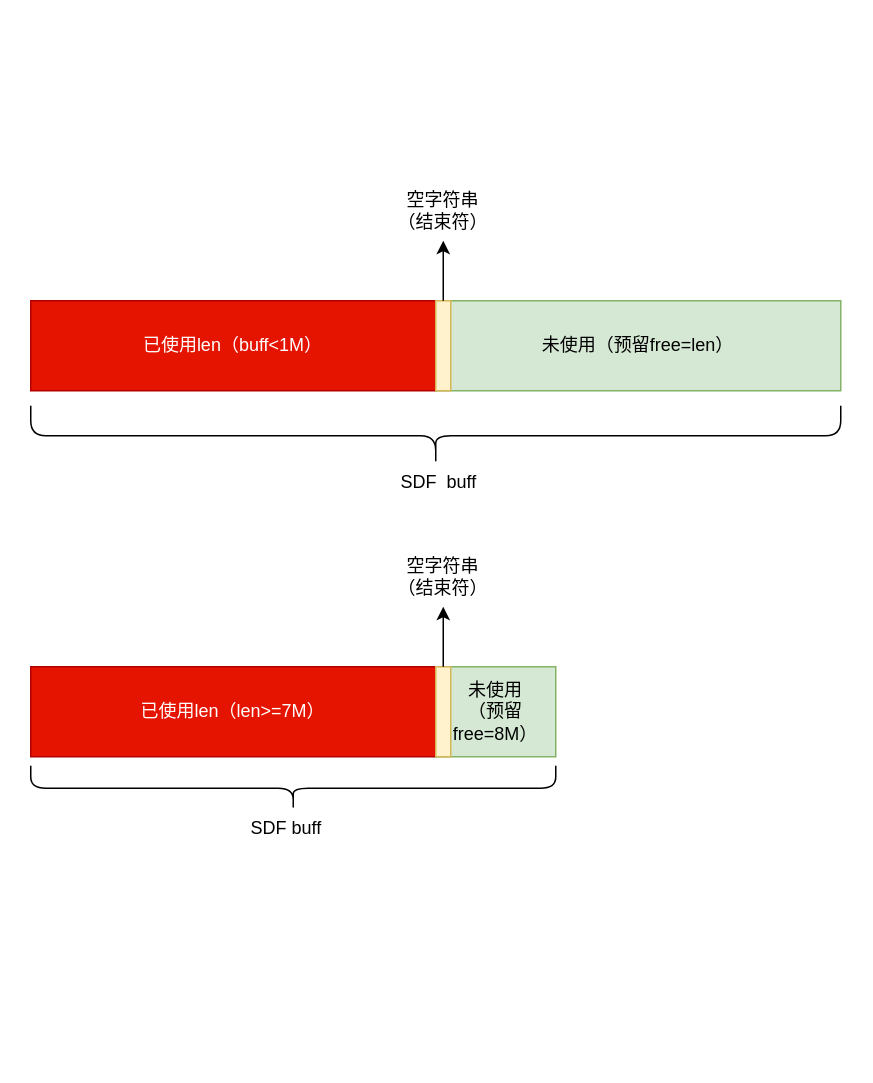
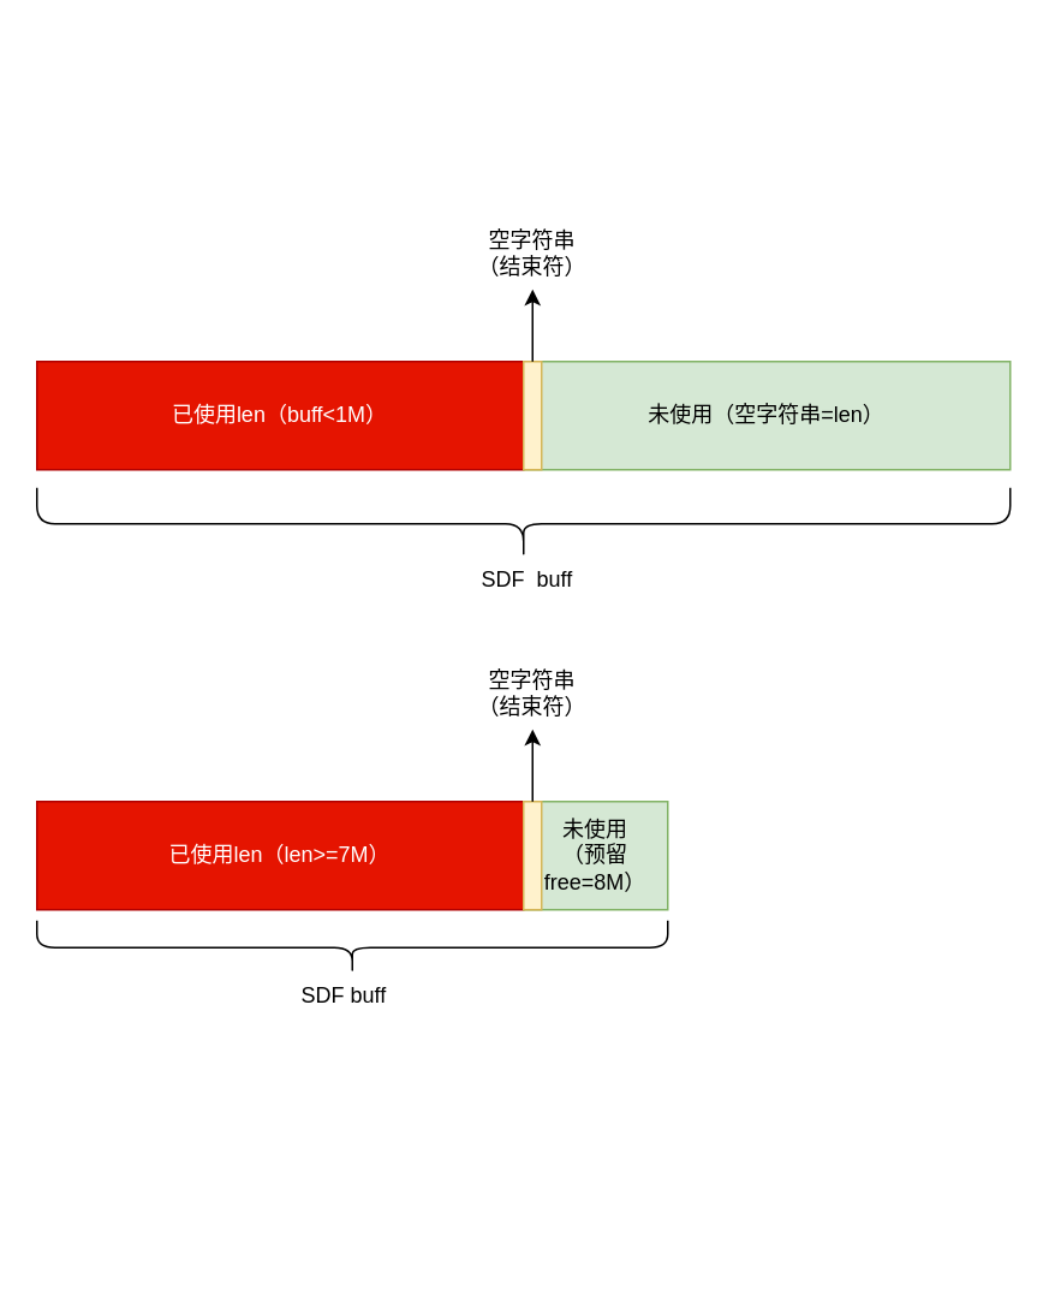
- <mxCell id="3" value="未使用（预留free=len）" style="rounded=0;whiteSpace=wrap;html=1;fillColor=#d5e8d4;strokeColor=#82b366;" vertex="1" parent="1"><mxGeometry x="290" y="200" width="270" height="60" as="geometry" /></mxCell>
+ <mxCell id="3" value="未使用（空字符串=len）" style="rounded=0;whiteSpace=wrap;html=1;fillColor=#d5e8d4;strokeColor=#82b366;" vertex="1" parent="1"><mxGeometry x="290" y="200" width="270" height="60" as="geometry" /></mxCell>
